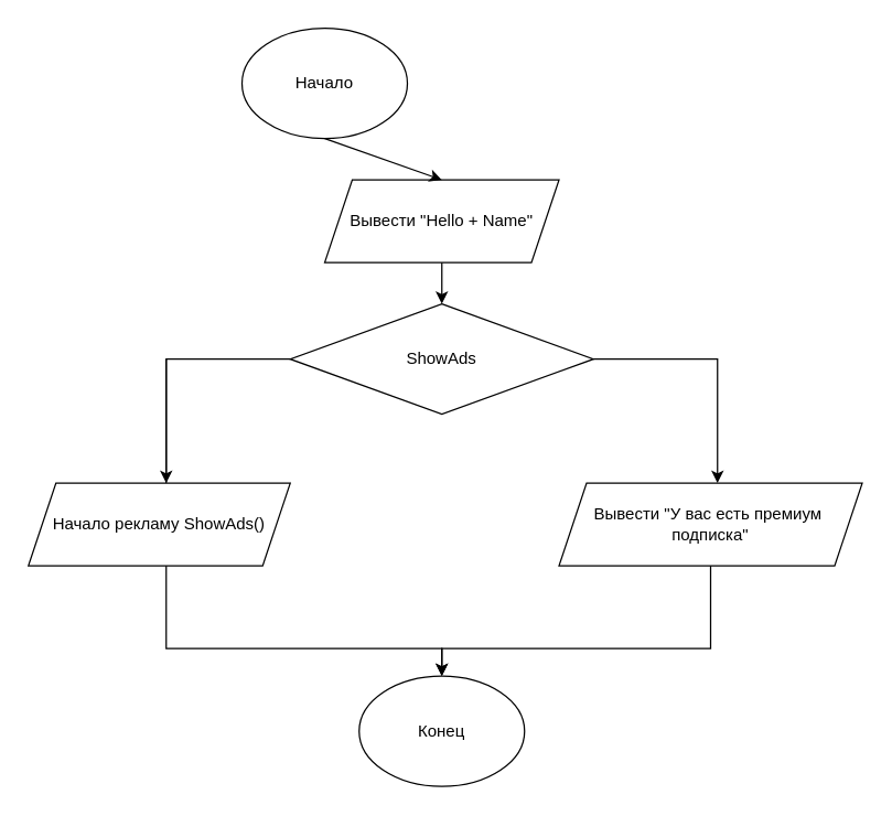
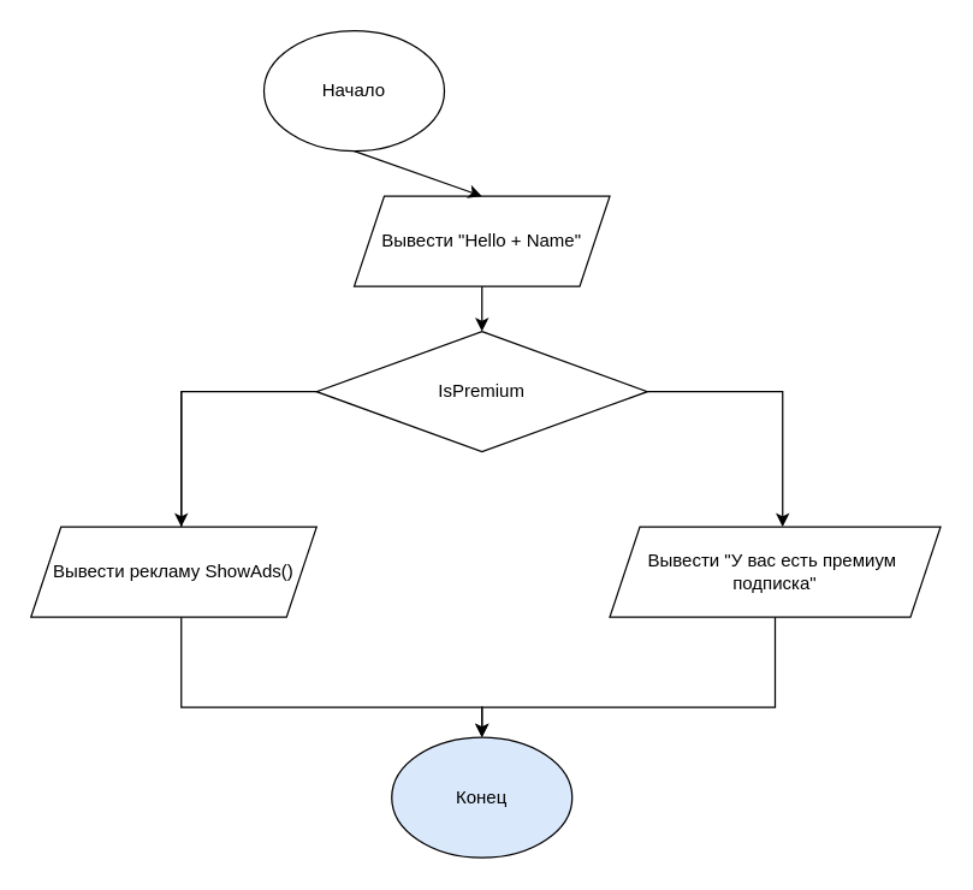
- <mxCell id="4" value="ShowAds" style="rhombus;whiteSpace=wrap;html=1;" parent="1" vertex="1"><mxGeometry x="210" y="220" width="220" height="80" as="geometry" /></mxCell>
+ <mxCell id="4" value="IsPremium" style="rhombus;whiteSpace=wrap;html=1;" parent="1" vertex="1"><mxGeometry x="210" y="220" width="220" height="80" as="geometry" /></mxCell>
- <mxCell id="11" value="Начало рекламу ShowAds()" style="shape=parallelogram;perimeter=parallelogramPerimeter;whiteSpace=wrap;html=1;fixedSize=1;" parent="1" vertex="1"><mxGeometry x="20" y="350" width="190" height="60" as="geometry" /></mxCell>
+ <mxCell id="11" value="Вывести рекламу ShowAds()" style="shape=parallelogram;perimeter=parallelogramPerimeter;whiteSpace=wrap;html=1;fixedSize=1;" parent="1" vertex="1"><mxGeometry x="20" y="350" width="190" height="60" as="geometry" /></mxCell>
- <mxCell id="12" value="Конец" style="ellipse;whiteSpace=wrap;html=1;" vertex="1" parent="1"><mxGeometry x="260" y="490" width="120" height="80" as="geometry" /></mxCell>
+ <mxCell id="12" value="Конец" style="ellipse;whiteSpace=wrap;html=1;fillColor=#dae8fc;" vertex="1" parent="1"><mxGeometry x="260" y="490" width="120" height="80" as="geometry" /></mxCell>
